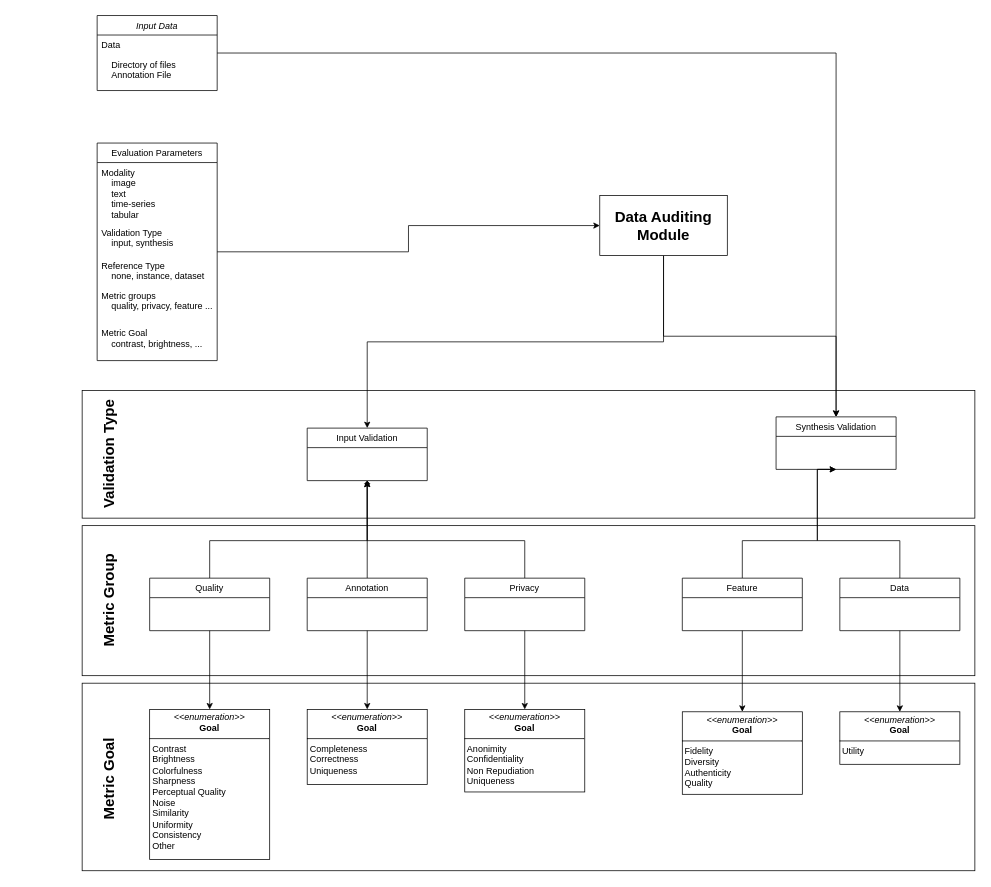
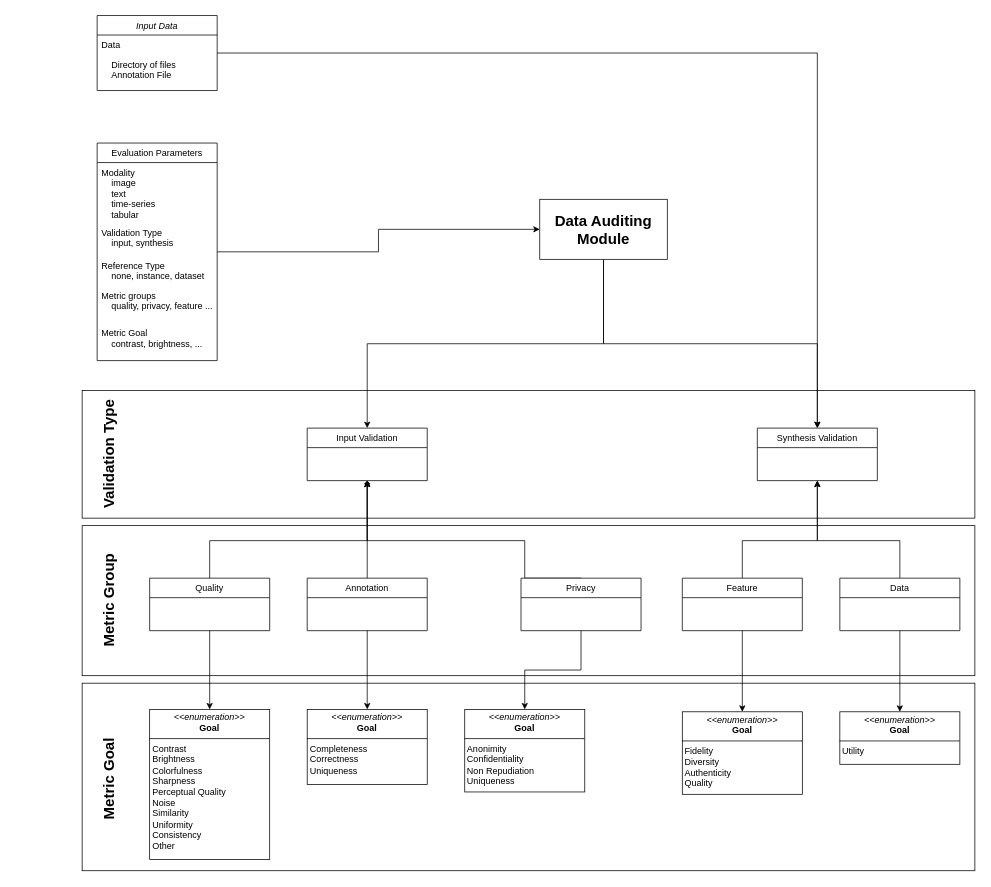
- <mxCell id="19" value="&lt;font size=&quot;1&quot;&gt;&lt;b style=&quot;font-size: 20px;&quot;&gt;Data Auditing Module&lt;/b&gt;&lt;/font&gt;" style="html=1;whiteSpace=wrap;" vertex="1" parent="1"><mxGeometry x="799" y="260" width="170" height="80" as="geometry" /></mxCell>
+ <mxCell id="19" value="&lt;font size=&quot;1&quot;&gt;&lt;b style=&quot;font-size: 20px;&quot;&gt;Data Auditing Module&lt;/b&gt;&lt;/font&gt;" style="html=1;whiteSpace=wrap;" vertex="1" parent="1"><mxGeometry x="719" y="265" width="170" height="80" as="geometry" /></mxCell>
- <mxCell id="20" value="Synthesis Validation" style="swimlane;fontStyle=0;align=center;verticalAlign=top;childLayout=stackLayout;horizontal=1;startSize=26;horizontalStack=0;resizeParent=1;resizeLast=0;collapsible=1;marginBottom=0;rounded=0;shadow=0;strokeWidth=1;" vertex="1" parent="1"><mxGeometry x="1034" y="555" width="160" height="70" as="geometry"><mxRectangle x="520" y="550" width="160" height="26" as="alternateBounds" /></mxGeometry></mxCell>
+ <mxCell id="20" value="Synthesis Validation" style="swimlane;fontStyle=0;align=center;verticalAlign=top;childLayout=stackLayout;horizontal=1;startSize=26;horizontalStack=0;resizeParent=1;resizeLast=0;collapsible=1;marginBottom=0;rounded=0;shadow=0;strokeWidth=1;" vertex="1" parent="1"><mxGeometry x="1009" y="570" width="160" height="70" as="geometry"><mxRectangle x="520" y="550" width="160" height="26" as="alternateBounds" /></mxGeometry></mxCell>
- <mxCell id="29" value="Privacy" style="swimlane;fontStyle=0;align=center;verticalAlign=top;childLayout=stackLayout;horizontal=1;startSize=26;horizontalStack=0;resizeParent=1;resizeLast=0;collapsible=1;marginBottom=0;rounded=0;shadow=0;strokeWidth=1;" vertex="1" parent="1"><mxGeometry x="619" y="770" width="160" height="70" as="geometry"><mxRectangle x="430" y="720" width="160" height="26" as="alternateBounds" /></mxGeometry></mxCell>
+ <mxCell id="29" value="Privacy" style="swimlane;fontStyle=0;align=center;verticalAlign=top;childLayout=stackLayout;horizontal=1;startSize=26;horizontalStack=0;resizeParent=1;resizeLast=0;collapsible=1;marginBottom=0;rounded=0;shadow=0;strokeWidth=1;" vertex="1" parent="1"><mxGeometry x="694" y="770" width="160" height="70" as="geometry"><mxRectangle x="430" y="720" width="160" height="26" as="alternateBounds" /></mxGeometry></mxCell>
